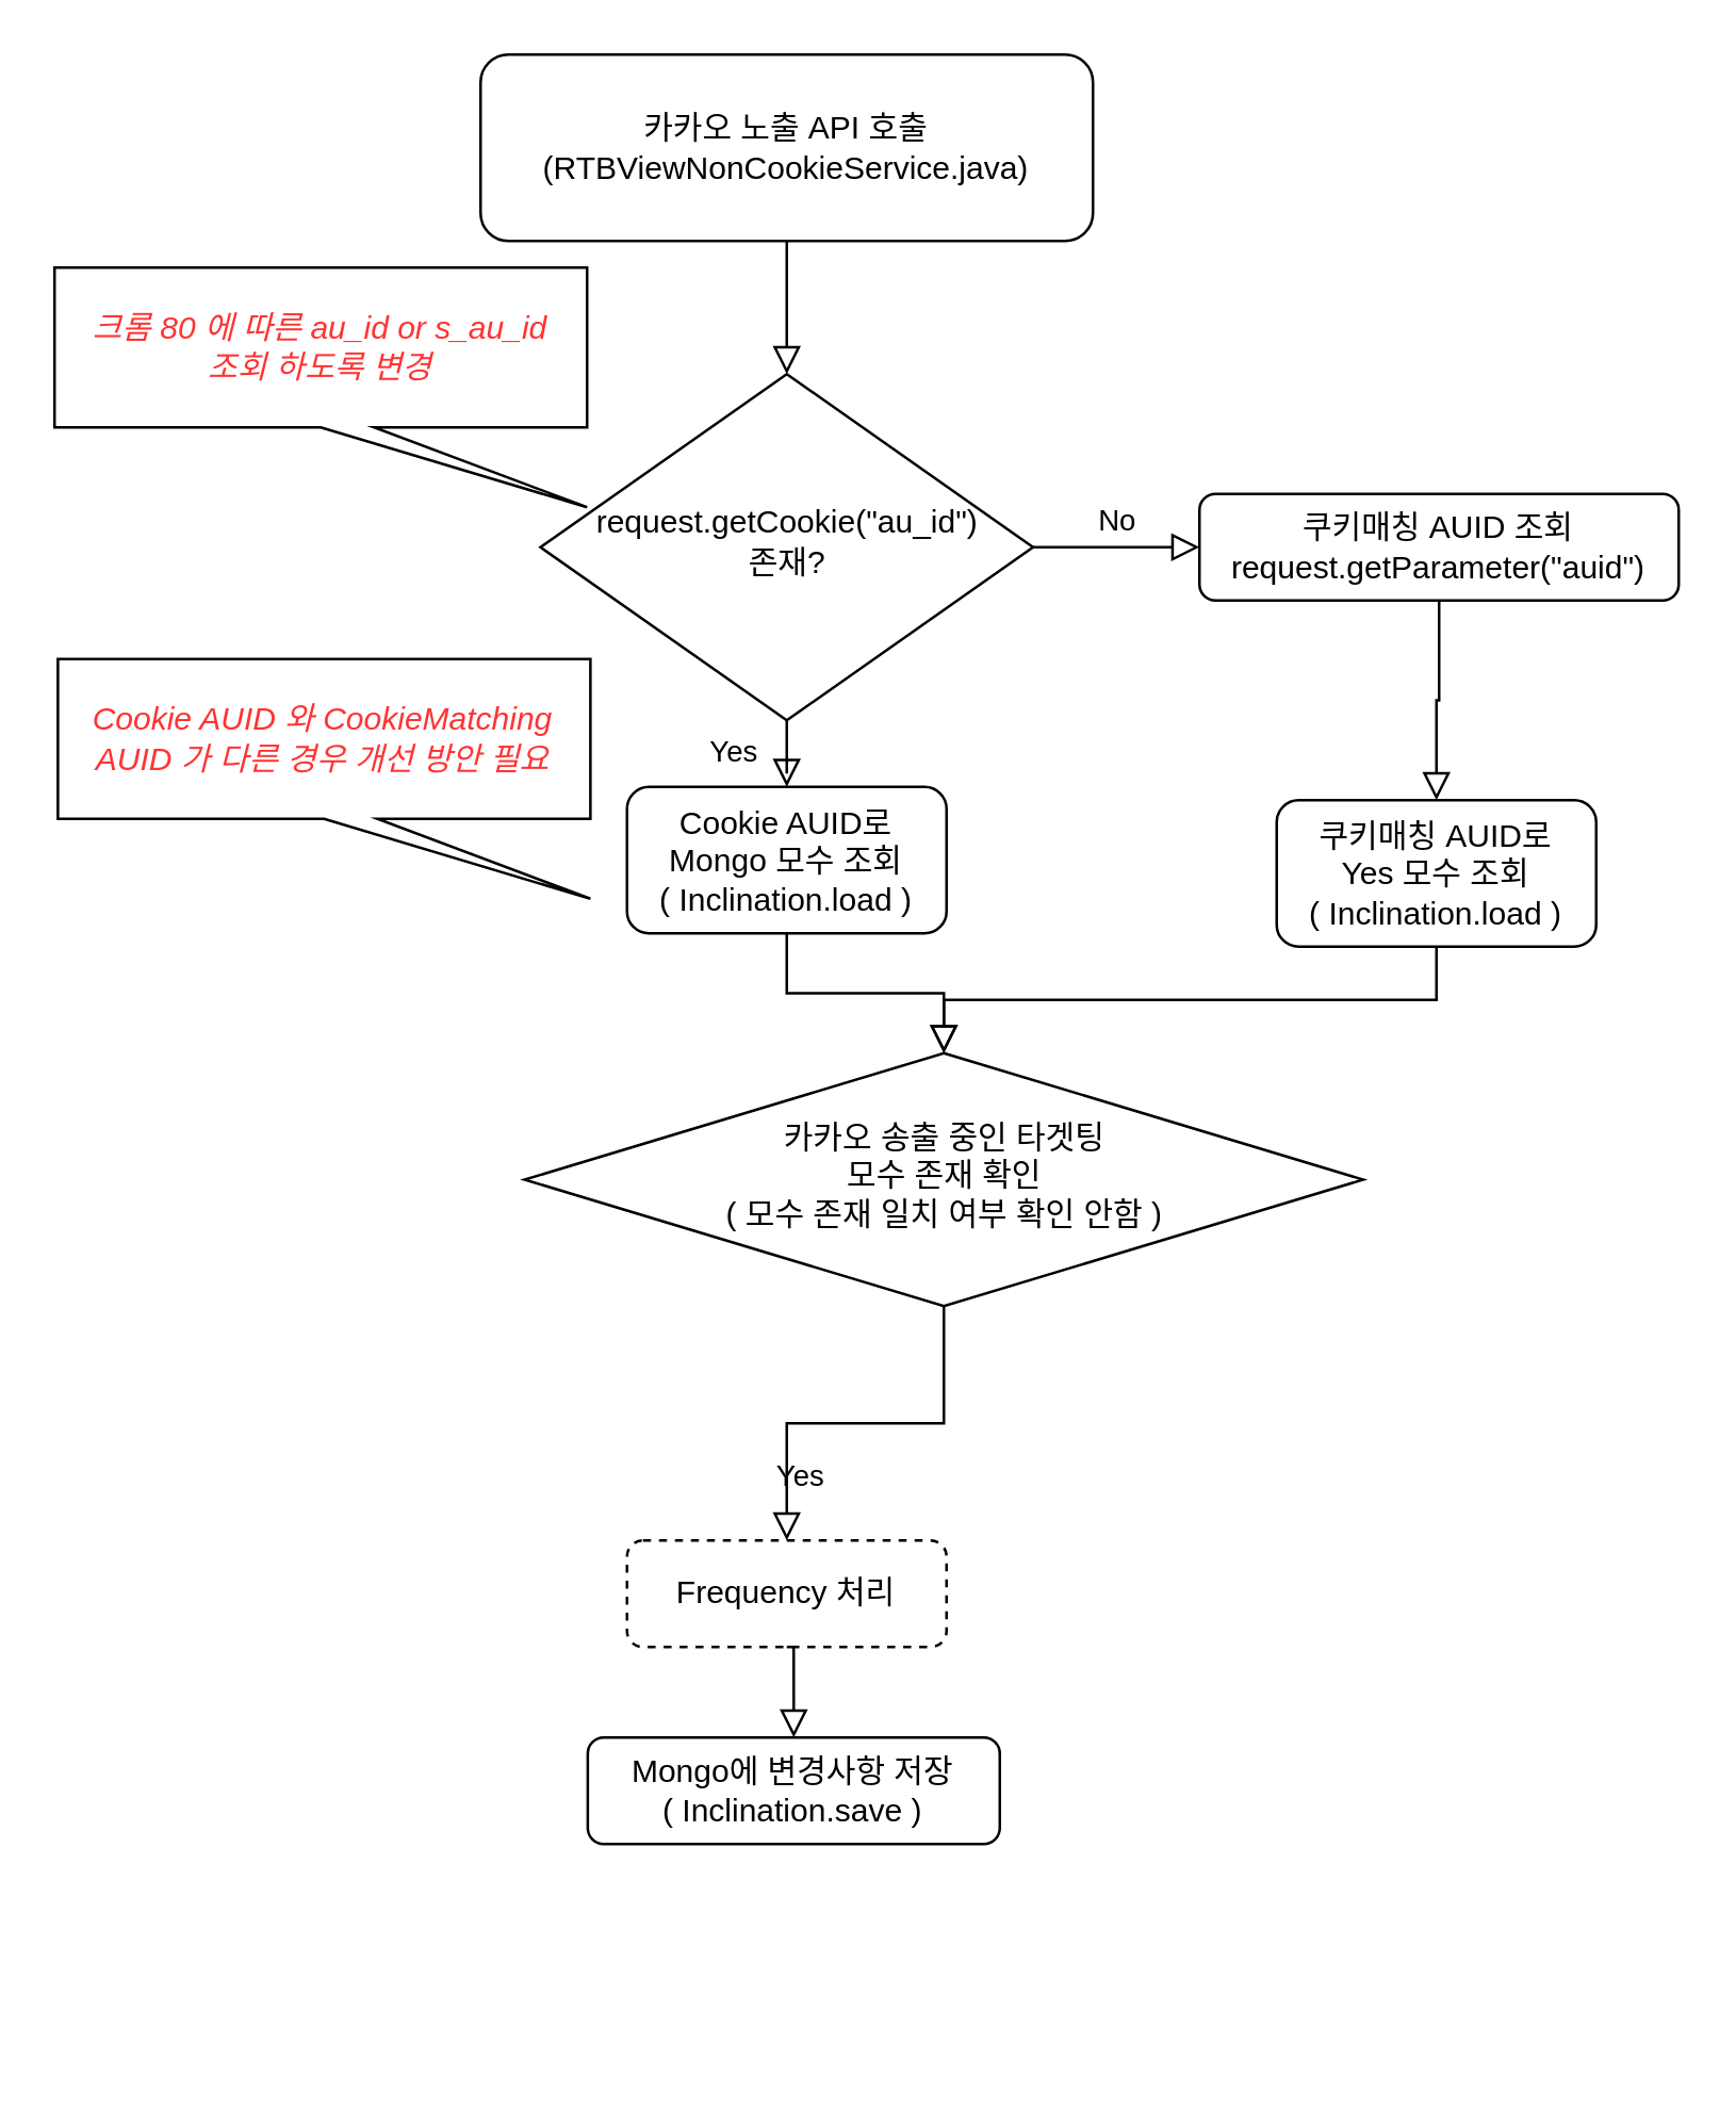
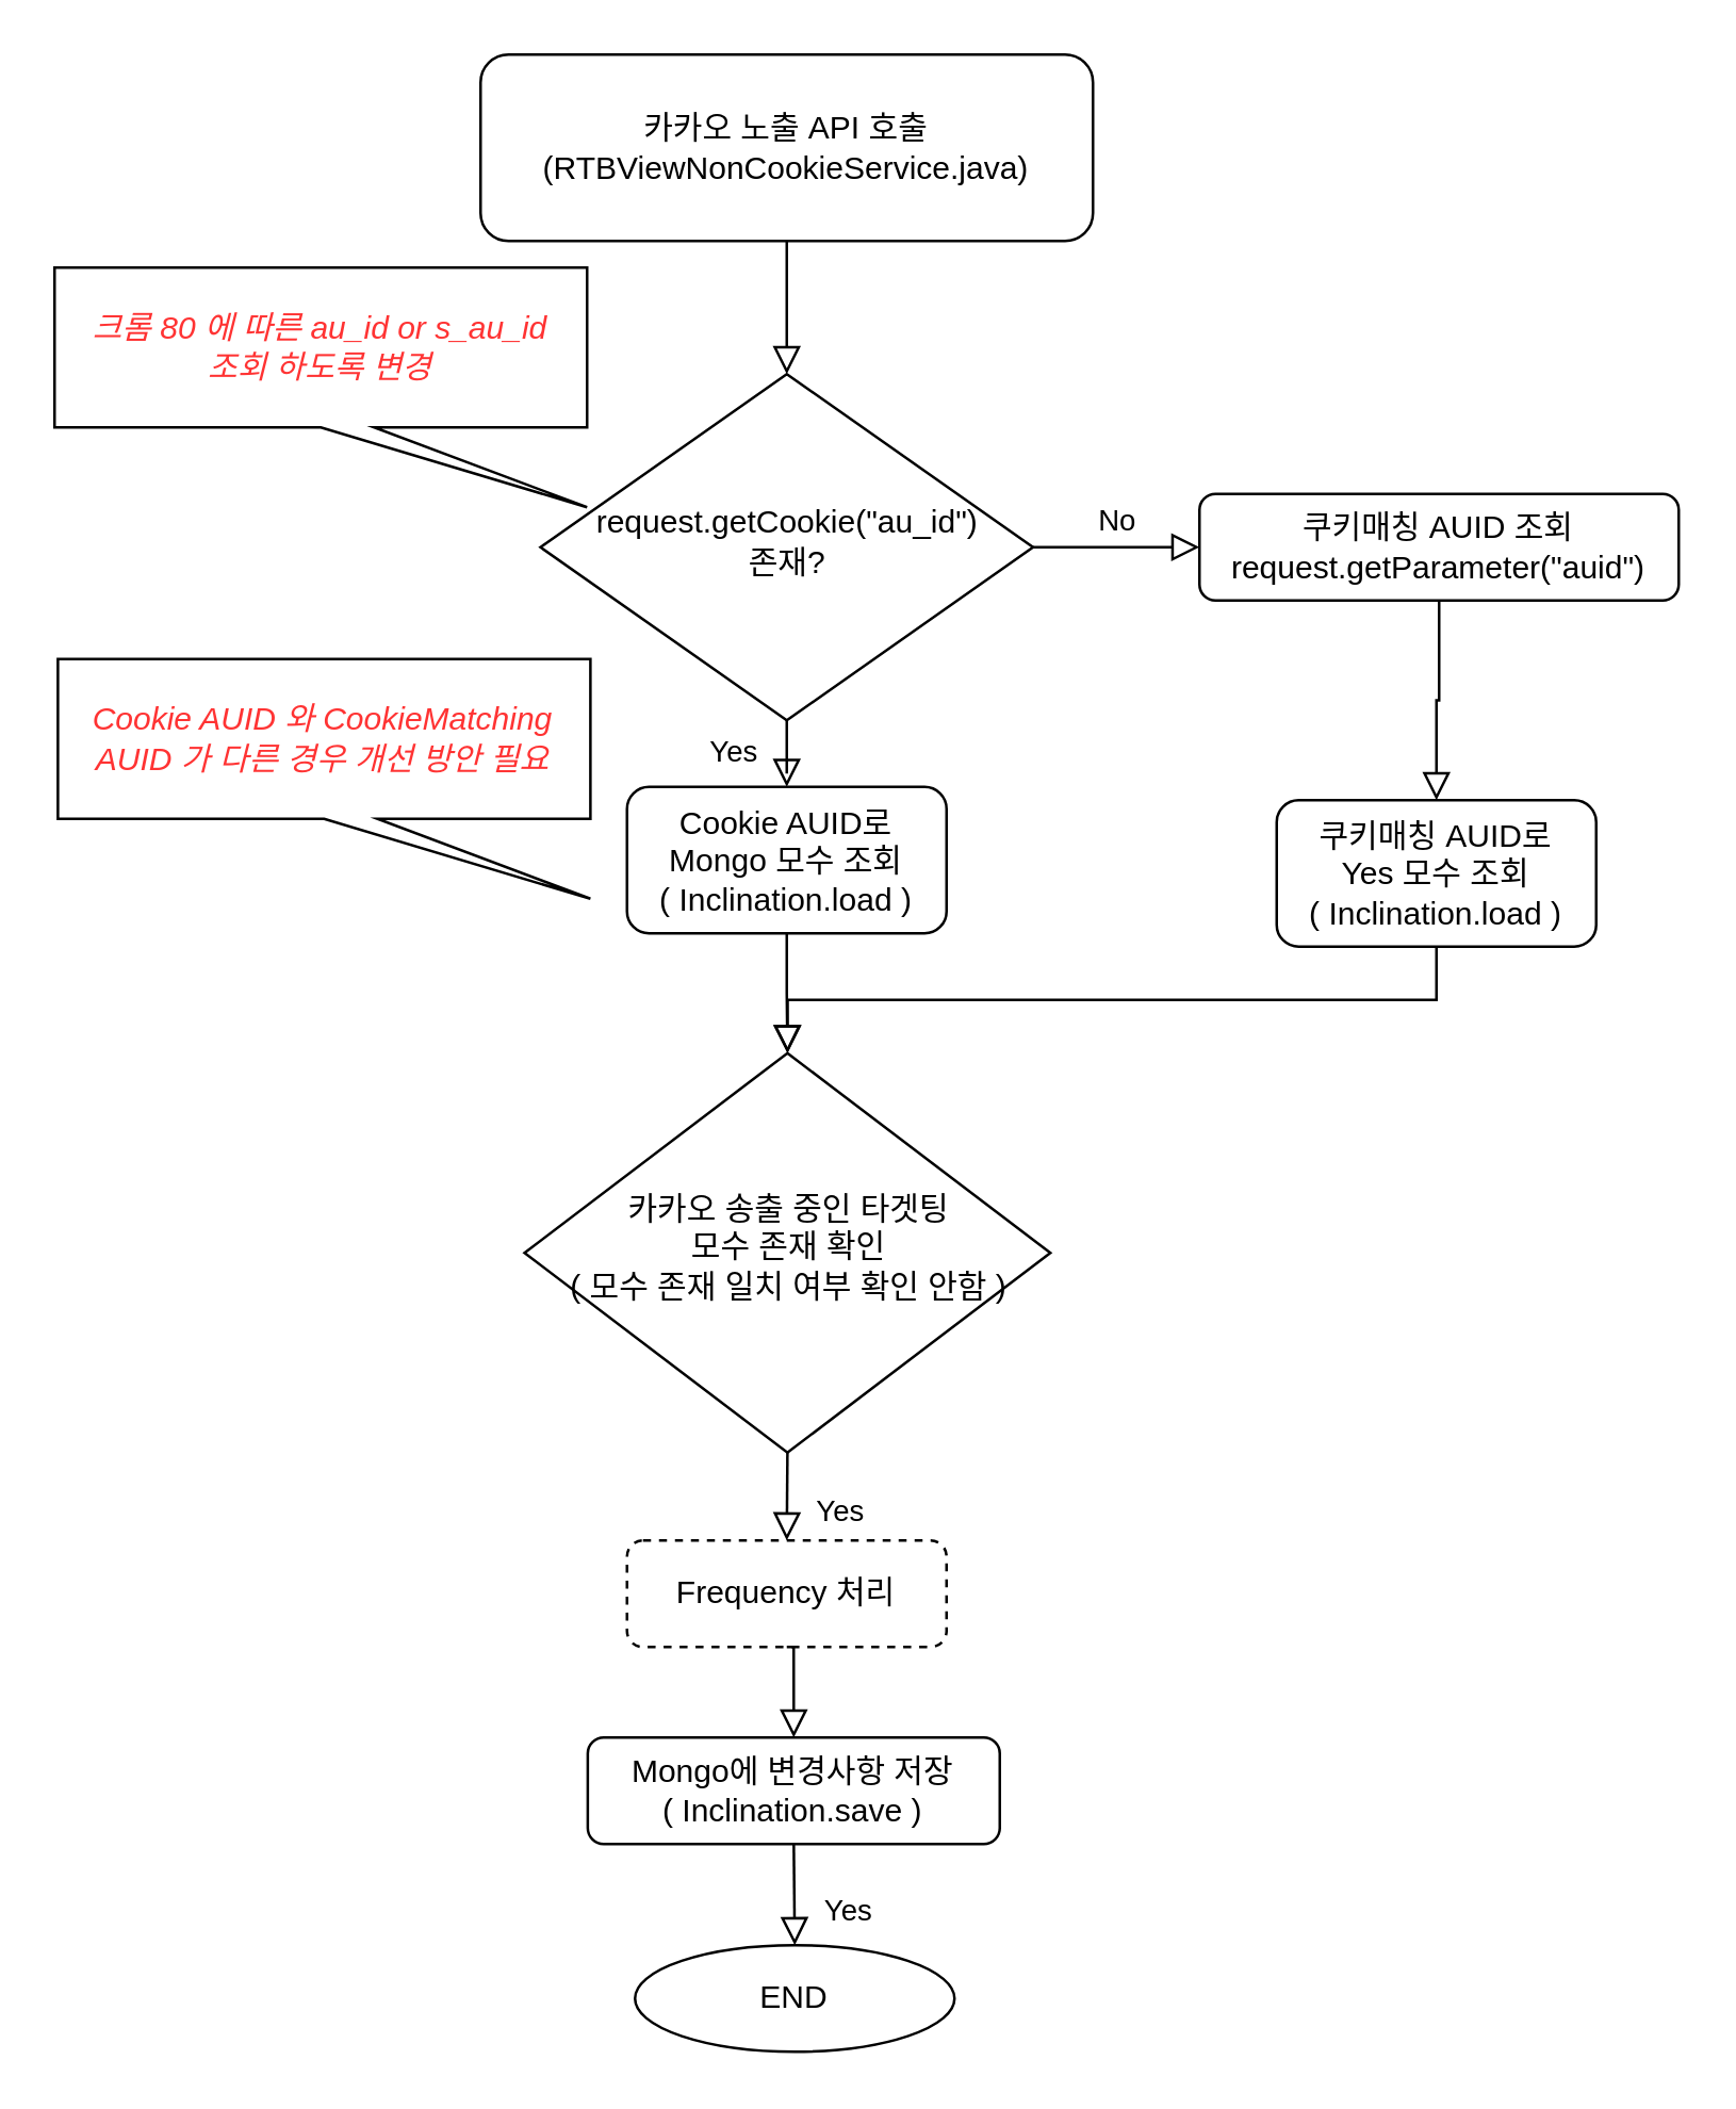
- <mxCell id="10" value="카카오 송출 중인 타겟팅&lt;br&gt;모수 존재 확인&lt;br&gt;( 모수 존재 일치 여부 확인 안함 )" style="rhombus;whiteSpace=wrap;html=1;shadow=0;fontFamily=Helvetica;fontSize=12;align=center;strokeWidth=1;spacing=6;spacingTop=-4;" vertex="1" parent="1"><mxGeometry x="196.5" y="395" width="315" height="95" as="geometry" /></mxCell>
+ <mxCell id="10" value="카카오 송출 중인 타겟팅&lt;br&gt;모수 존재 확인&lt;br&gt;( 모수 존재 일치 여부 확인 안함 )" style="rhombus;whiteSpace=wrap;html=1;shadow=0;fontFamily=Helvetica;fontSize=12;align=center;strokeWidth=1;spacing=6;spacingTop=-4;" vertex="1" parent="1"><mxGeometry x="196.5" y="395" width="197.5" height="150" as="geometry" /></mxCell>
+ <mxCell id="19" value="Yes" style="rounded=0;html=1;jettySize=auto;orthogonalLoop=1;fontSize=11;endArrow=block;endFill=0;endSize=8;strokeWidth=1;shadow=0;labelBackgroundColor=none;edgeStyle=orthogonalEdgeStyle;exitX=0.5;exitY=1;exitDx=0;exitDy=0;entryX=0.5;entryY=0;entryDx=0;entryDy=0;" edge="1" parent="1" source="16" target="18"><mxGeometry x="0.333" y="20" relative="1" as="geometry"><mxPoint as="offset" /><mxPoint x="297.75" y="700" as="sourcePoint" /><mxPoint x="297.5" y="734" as="targetPoint" /></mxGeometry></mxCell>
+ <mxCell id="18" value="END" style="ellipse;whiteSpace=wrap;html=1;" vertex="1" parent="1"><mxGeometry x="238" y="730" width="120" height="40" as="geometry" /></mxCell>
